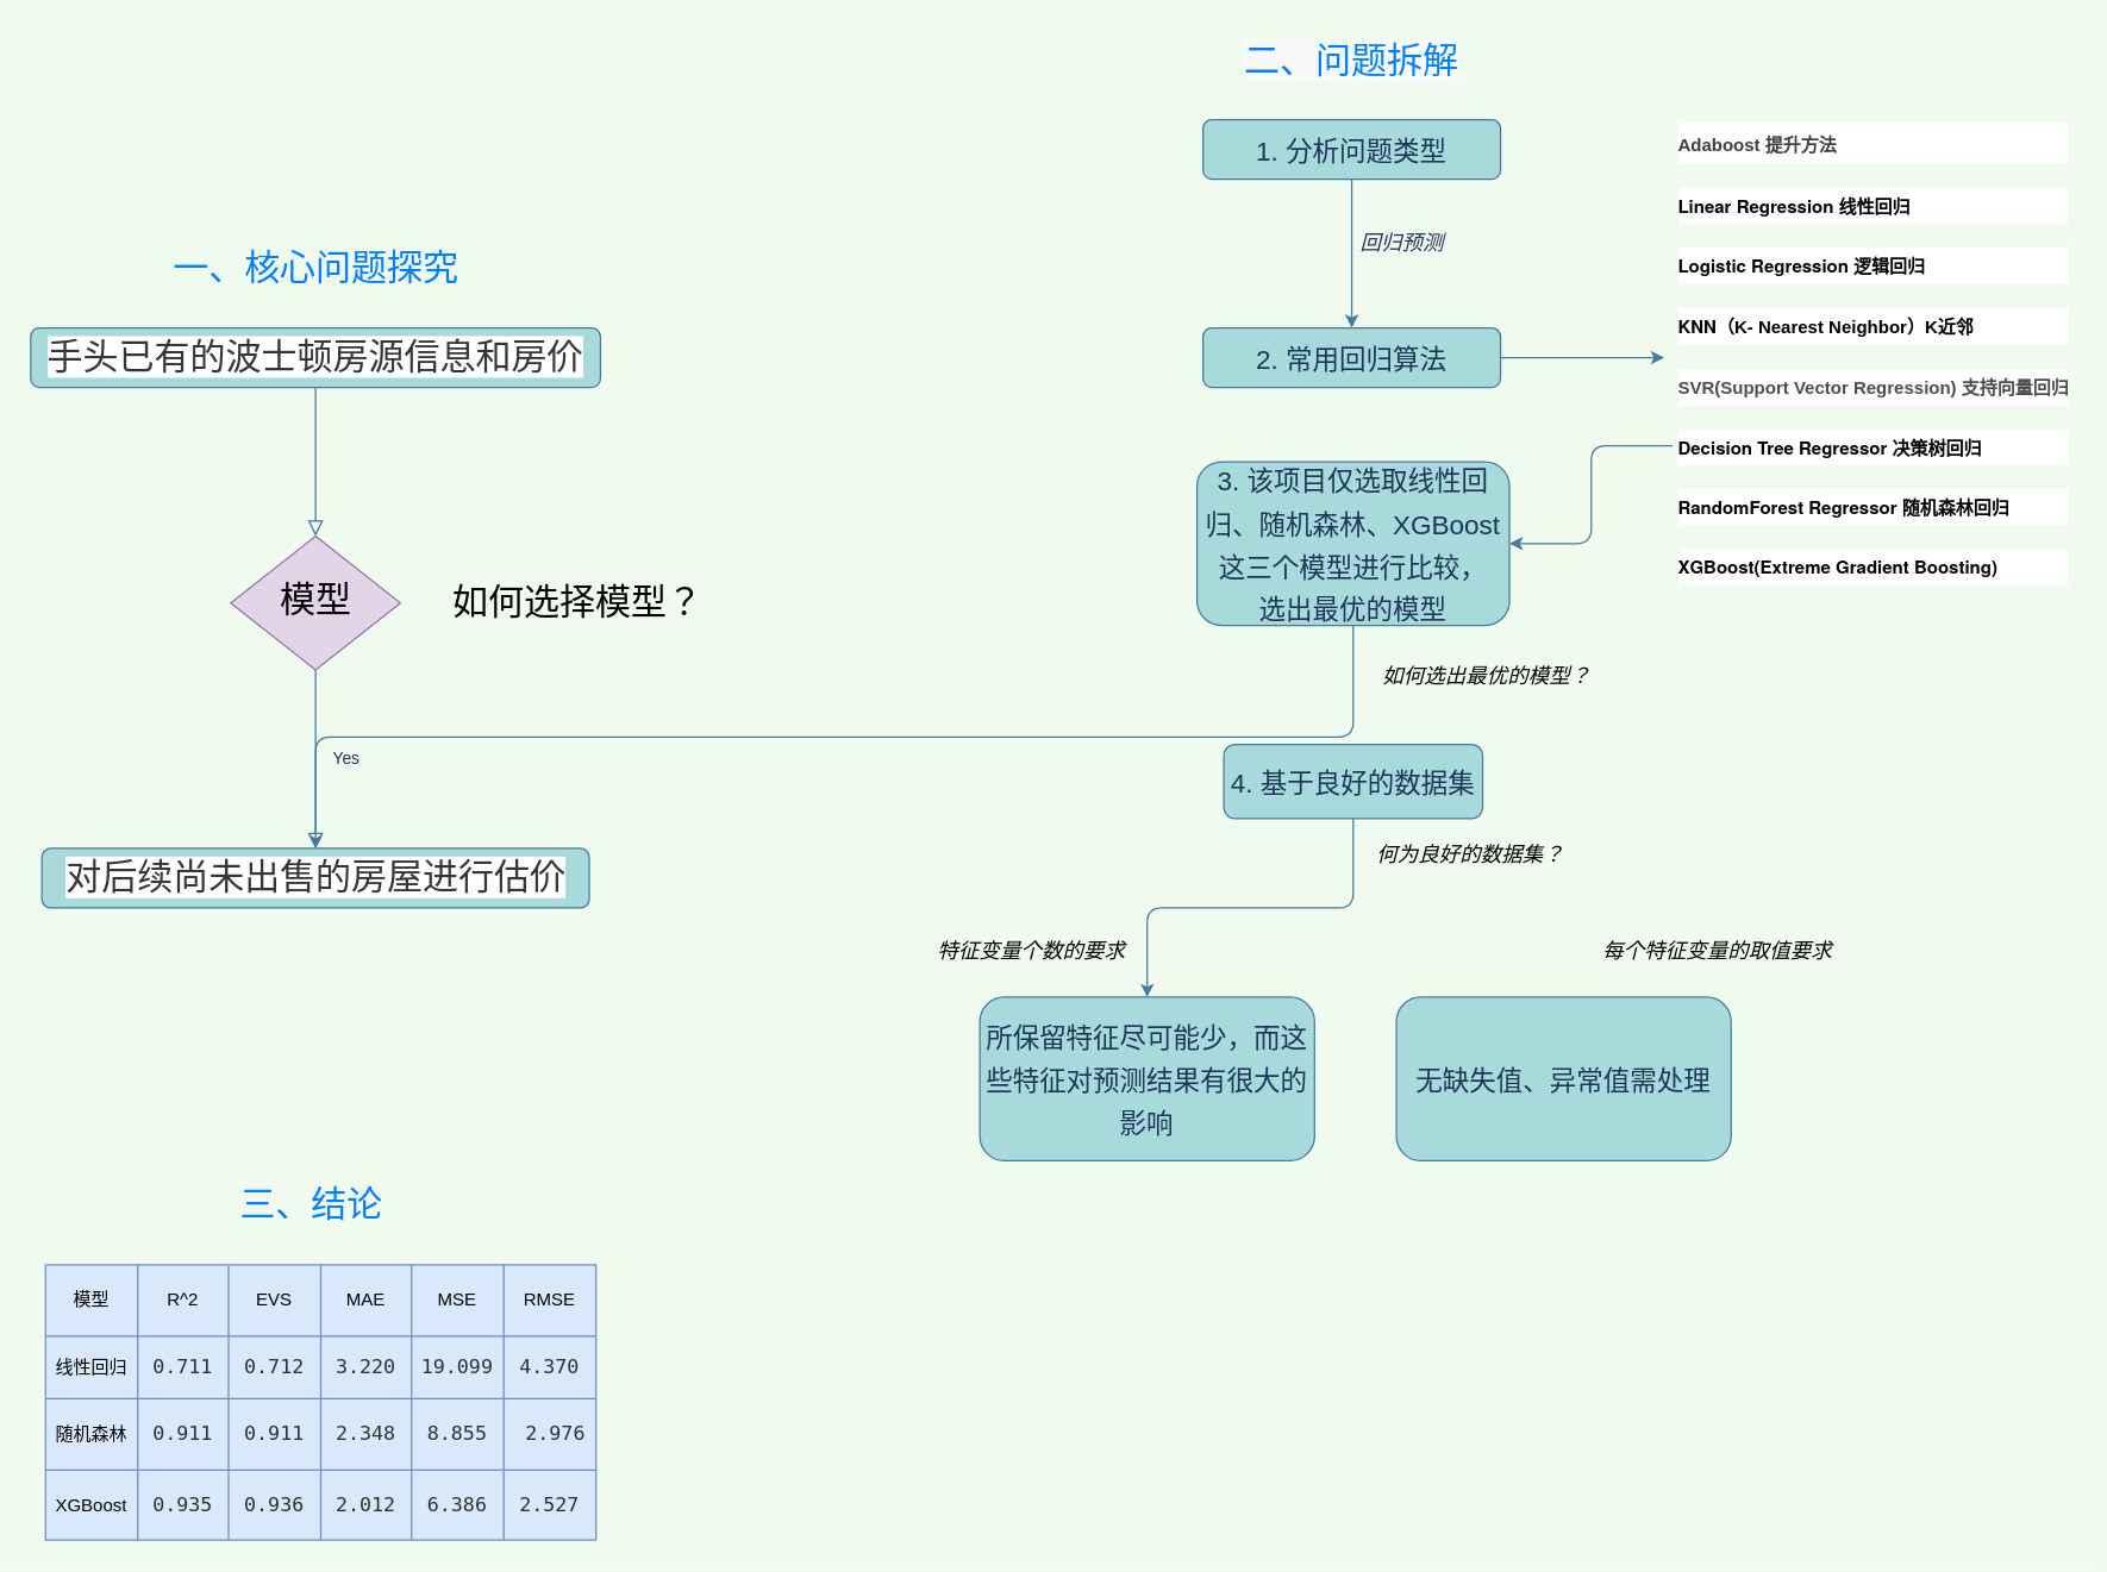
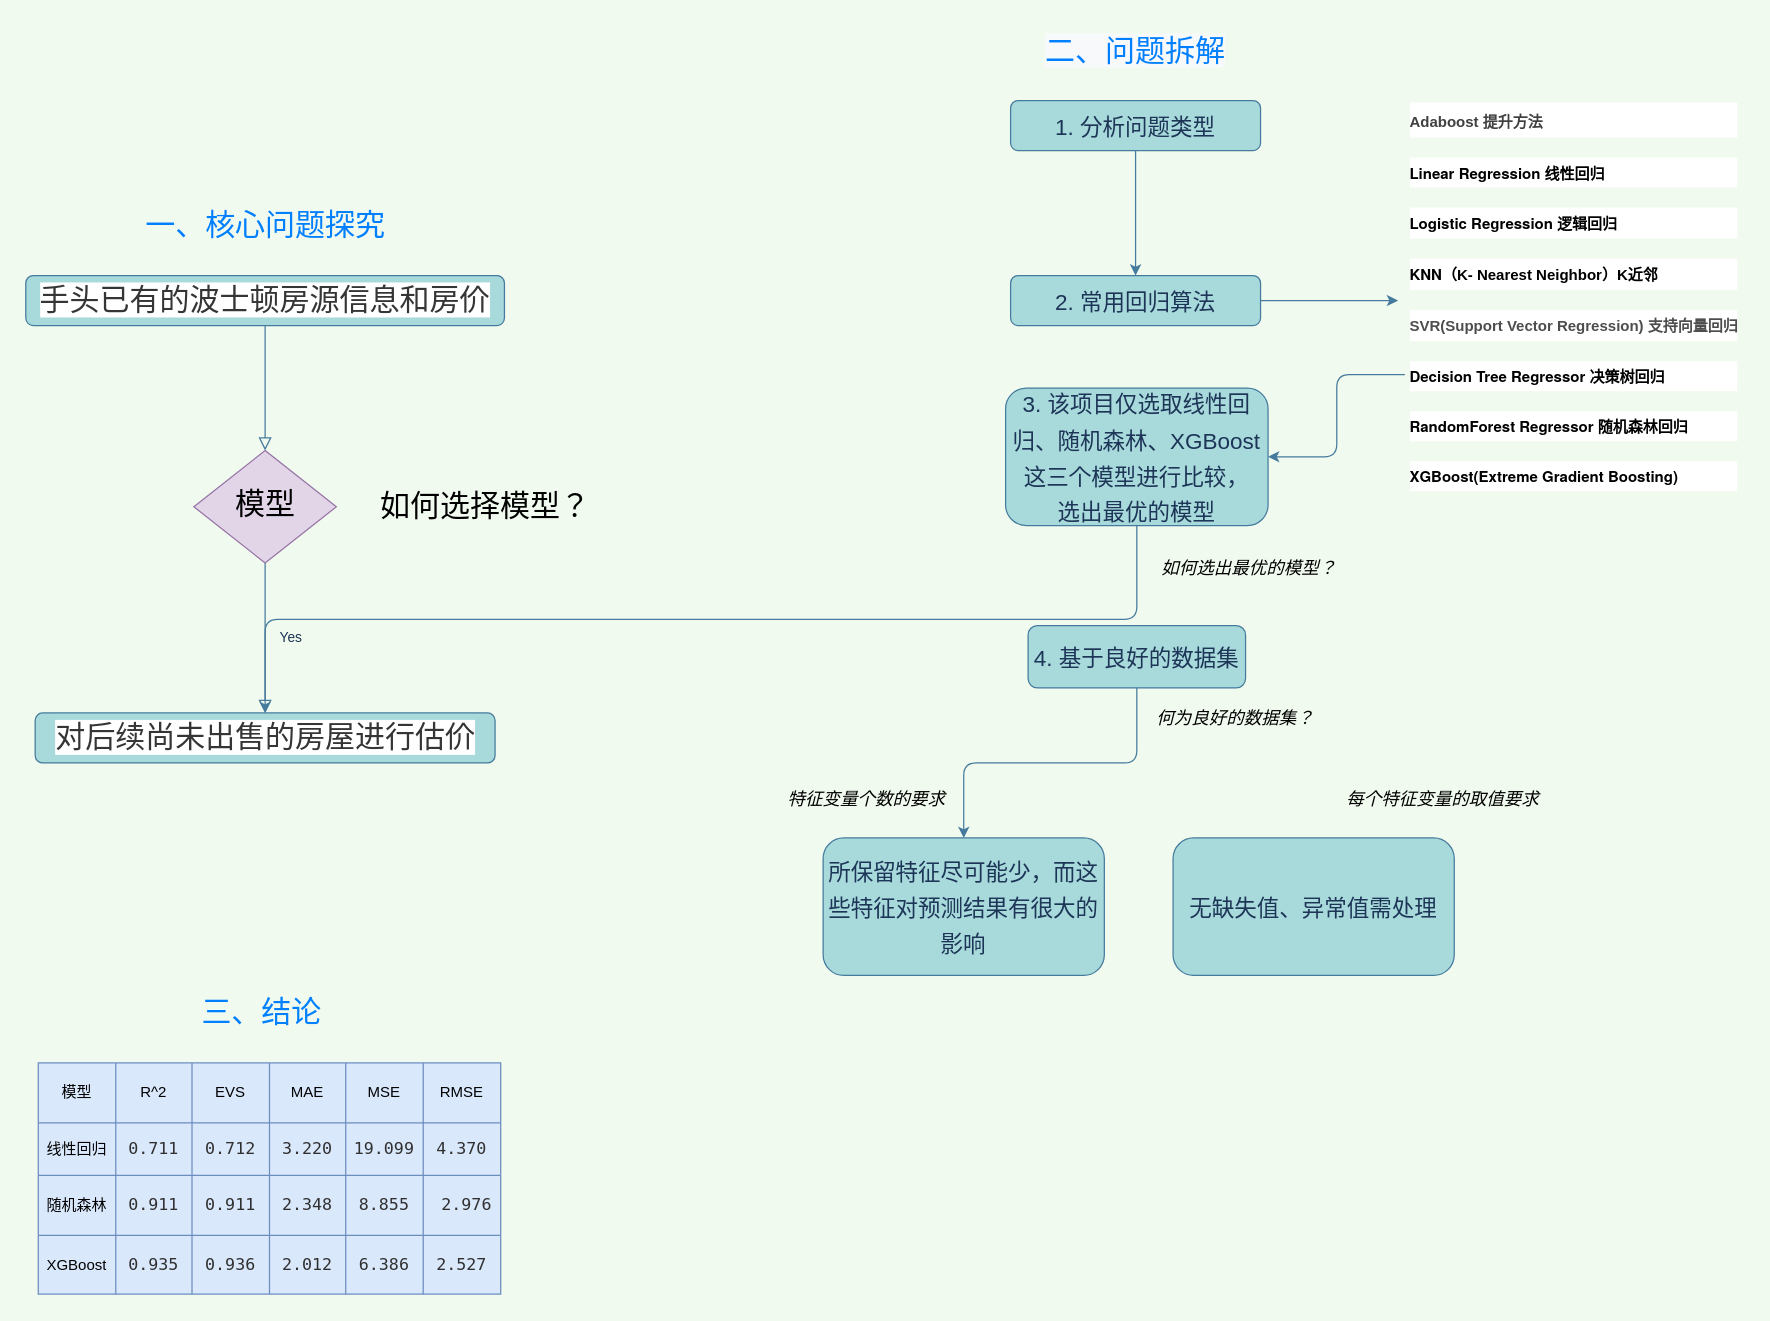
- <mxCell id="12" value="&lt;font style=&quot;font-size: 14px&quot; face=&quot;Comic Sans MS&quot;&gt;&lt;i&gt;回归预测&lt;/i&gt;&lt;/font&gt;" style="text;html=1;strokeColor=none;fillColor=none;align=center;verticalAlign=middle;whiteSpace=wrap;rounded=0;labelBackgroundColor=none;sketch=0;fontSize=24;fontColor=#1D3557;" parent="1" vertex="1"><mxGeometry x="909" y="150" width="66" height="20" as="geometry" /></mxCell>
